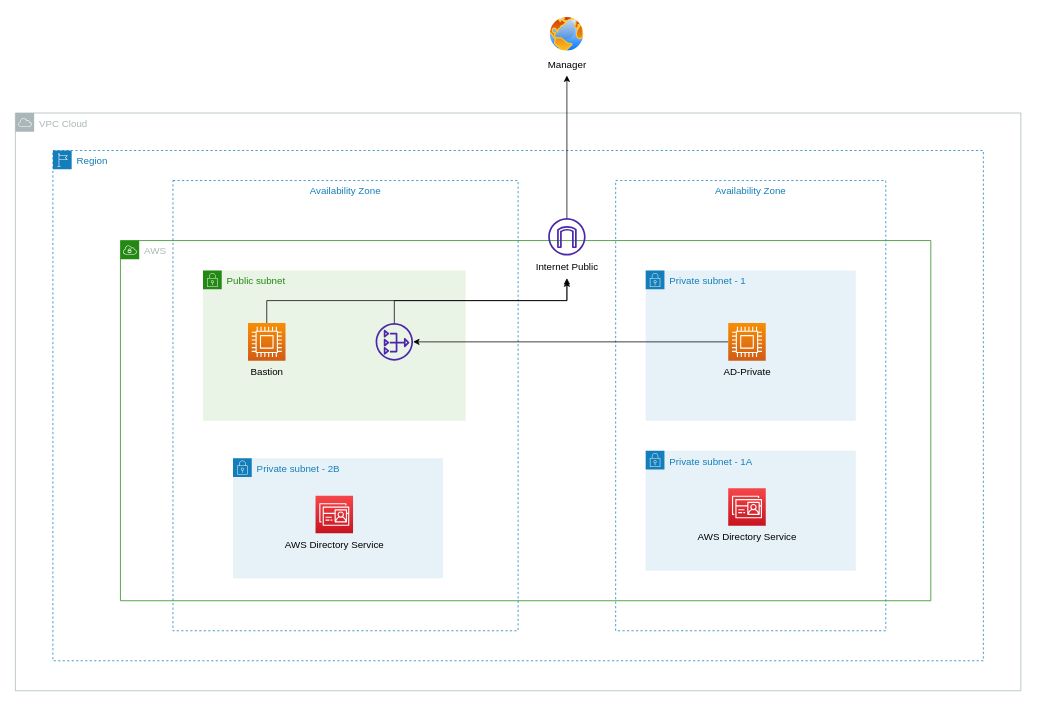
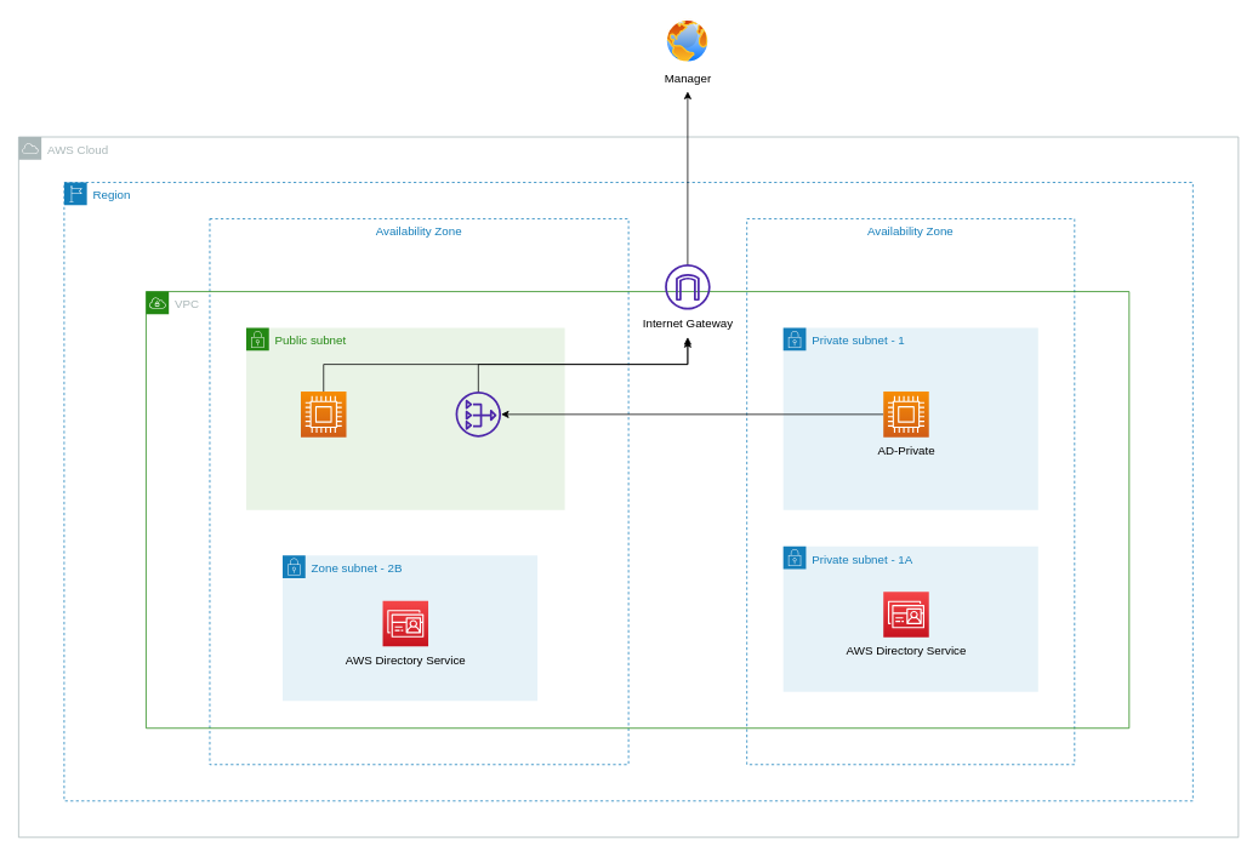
- <mxCell id="3" value="&lt;font style=&quot;font-size: 13px;&quot;&gt;VPC Cloud&lt;/font&gt;" style="sketch=0;outlineConnect=0;gradientColor=none;html=1;whiteSpace=wrap;fontSize=12;fontStyle=0;shape=mxgraph.aws4.group;grIcon=mxgraph.aws4.group_aws_cloud;strokeColor=#AAB7B8;fillColor=none;verticalAlign=top;align=left;spacingLeft=30;fontColor=#AAB7B8;dashed=0;" vertex="1" parent="1"><mxGeometry x="20" y="150" width="1340" height="770" as="geometry" /></mxCell>
+ <mxCell id="3" value="&lt;font style=&quot;font-size: 13px;&quot;&gt;AWS Cloud&lt;/font&gt;" style="sketch=0;outlineConnect=0;gradientColor=none;html=1;whiteSpace=wrap;fontSize=12;fontStyle=0;shape=mxgraph.aws4.group;grIcon=mxgraph.aws4.group_aws_cloud;strokeColor=#AAB7B8;fillColor=none;verticalAlign=top;align=left;spacingLeft=30;fontColor=#AAB7B8;dashed=0;" vertex="1" parent="1"><mxGeometry x="20" y="150" width="1340" height="770" as="geometry" /></mxCell>
- <mxCell id="5" value="&lt;font style=&quot;font-size: 13px;&quot;&gt;AWS&lt;/font&gt;" style="points=[[0,0],[0.25,0],[0.5,0],[0.75,0],[1,0],[1,0.25],[1,0.5],[1,0.75],[1,1],[0.75,1],[0.5,1],[0.25,1],[0,1],[0,0.75],[0,0.5],[0,0.25]];outlineConnect=0;gradientColor=none;html=1;whiteSpace=wrap;fontSize=12;fontStyle=0;container=1;pointerEvents=0;collapsible=0;recursiveResize=0;shape=mxgraph.aws4.group;grIcon=mxgraph.aws4.group_vpc;strokeColor=#248814;fillColor=none;verticalAlign=top;align=left;spacingLeft=30;fontColor=#AAB7B8;dashed=0;" vertex="1" parent="1"><mxGeometry x="160" y="320" width="1080" height="480" as="geometry" /></mxCell>
+ <mxCell id="5" value="&lt;font style=&quot;font-size: 13px;&quot;&gt;VPC&lt;/font&gt;" style="points=[[0,0],[0.25,0],[0.5,0],[0.75,0],[1,0],[1,0.25],[1,0.5],[1,0.75],[1,1],[0.75,1],[0.5,1],[0.25,1],[0,1],[0,0.75],[0,0.5],[0,0.25]];outlineConnect=0;gradientColor=none;html=1;whiteSpace=wrap;fontSize=12;fontStyle=0;container=1;pointerEvents=0;collapsible=0;recursiveResize=0;shape=mxgraph.aws4.group;grIcon=mxgraph.aws4.group_vpc;strokeColor=#248814;fillColor=none;verticalAlign=top;align=left;spacingLeft=30;fontColor=#AAB7B8;dashed=0;" vertex="1" parent="1"><mxGeometry x="160" y="320" width="1080" height="480" as="geometry" /></mxCell>
- <mxCell id="9" value="&lt;font style=&quot;font-size: 13px;&quot;&gt;Internet Public&lt;/font&gt;" style="text;html=1;align=center;verticalAlign=middle;resizable=0;points=[];autosize=1;strokeColor=none;fillColor=none;" vertex="1" parent="5"><mxGeometry x="535" y="20" width="120" height="30" as="geometry" /></mxCell>
+ <mxCell id="9" value="&lt;font style=&quot;font-size: 13px;&quot;&gt;Internet Gateway&lt;/font&gt;" style="text;html=1;align=center;verticalAlign=middle;resizable=0;points=[];autosize=1;strokeColor=none;fillColor=none;" vertex="1" parent="5"><mxGeometry x="535" y="20" width="120" height="30" as="geometry" /></mxCell>
- <mxCell id="19" value="&lt;font style=&quot;font-size: 13px;&quot;&gt;Bastion&lt;/font&gt;" style="text;html=1;align=center;verticalAlign=middle;resizable=0;points=[];autosize=1;strokeColor=none;fillColor=none;" vertex="1" parent="1"><mxGeometry x="320" y="480" width="70" height="30" as="geometry" /></mxCell>
- <mxCell id="25" value="&lt;font style=&quot;font-size: 13px;&quot;&gt;Private subnet - 2B&lt;/font&gt;" style="points=[[0,0],[0.25,0],[0.5,0],[0.75,0],[1,0],[1,0.25],[1,0.5],[1,0.75],[1,1],[0.75,1],[0.5,1],[0.25,1],[0,1],[0,0.75],[0,0.5],[0,0.25]];outlineConnect=0;gradientColor=none;html=1;whiteSpace=wrap;fontSize=12;fontStyle=0;container=1;pointerEvents=0;collapsible=0;recursiveResize=0;shape=mxgraph.aws4.group;grIcon=mxgraph.aws4.group_security_group;grStroke=0;strokeColor=#147EBA;fillColor=#E6F2F8;verticalAlign=top;align=left;spacingLeft=30;fontColor=#147EBA;dashed=0;" vertex="1" parent="1"><mxGeometry x="310" y="610" width="280" height="160" as="geometry" /></mxCell>
+ <mxCell id="25" value="&lt;font style=&quot;font-size: 13px;&quot;&gt;Zone subnet - 2B&lt;/font&gt;" style="points=[[0,0],[0.25,0],[0.5,0],[0.75,0],[1,0],[1,0.25],[1,0.5],[1,0.75],[1,1],[0.75,1],[0.5,1],[0.25,1],[0,1],[0,0.75],[0,0.5],[0,0.25]];outlineConnect=0;gradientColor=none;html=1;whiteSpace=wrap;fontSize=12;fontStyle=0;container=1;pointerEvents=0;collapsible=0;recursiveResize=0;shape=mxgraph.aws4.group;grIcon=mxgraph.aws4.group_security_group;grStroke=0;strokeColor=#147EBA;fillColor=#E6F2F8;verticalAlign=top;align=left;spacingLeft=30;fontColor=#147EBA;dashed=0;" vertex="1" parent="1"><mxGeometry x="310" y="610" width="280" height="160" as="geometry" /></mxCell>
